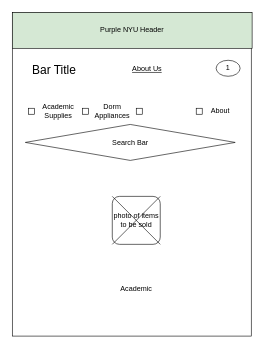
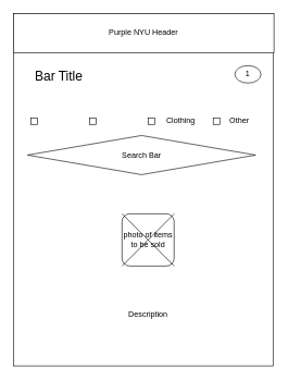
- <mxCell id="16" value="Purple NYU Header" style="rounded=0;whiteSpace=wrap;html=1;fillColor=#d5e8d4;" vertex="1" parent="1"><mxGeometry x="20" y="20" width="400" height="60" as="geometry" /></mxCell>
+ <mxCell id="16" value="Purple NYU Header" style="rounded=0;whiteSpace=wrap;html=1;" vertex="1" parent="1"><mxGeometry x="20" y="20" width="400" height="60" as="geometry" /></mxCell>
- <mxCell id="18" value="&lt;u&gt;About Us&lt;/u&gt;" style="text;html=1;strokeColor=none;fillColor=none;align=center;verticalAlign=middle;whiteSpace=wrap;rounded=0;fontSize=12;" vertex="1" parent="1"><mxGeometry x="215" y="100" width="60" height="30" as="geometry" /></mxCell>
- <mxCell id="5" value="Academic Supplies" style="text;html=1;strokeColor=none;fillColor=none;align=center;verticalAlign=middle;whiteSpace=wrap;rounded=0;fontSize=12;" parent="1" vertex="1"><mxGeometry x="66.78" y="170" width="60" height="30" as="geometry" /></mxCell>
- <mxCell id="6" value="Dorm Appliances" style="text;html=1;strokeColor=none;fillColor=none;align=center;verticalAlign=middle;whiteSpace=wrap;rounded=0;fontSize=12;" parent="1" vertex="1"><mxGeometry x="156.78" y="170" width="60" height="30" as="geometry" /></mxCell>
+ <mxCell id="7" value="Clothing" style="text;html=1;strokeColor=none;fillColor=none;align=center;verticalAlign=middle;whiteSpace=wrap;rounded=0;fontSize=12;" parent="1" vertex="1"><mxGeometry x="246.78" y="170" width="60" height="30" as="geometry" /></mxCell>
- <mxCell id="4" value="About" style="text;html=1;strokeColor=none;fillColor=none;align=center;verticalAlign=middle;whiteSpace=wrap;rounded=0;fontSize=12;" parent="1" vertex="1"><mxGeometry x="336.78" y="170" width="60" height="30" as="geometry" /></mxCell>
+ <mxCell id="4" value="Other" style="text;html=1;strokeColor=none;fillColor=none;align=center;verticalAlign=middle;whiteSpace=wrap;rounded=0;fontSize=12;" parent="1" vertex="1"><mxGeometry x="336.78" y="170" width="60" height="30" as="geometry" /></mxCell>
- <mxCell id="15" value="Academic" style="text;html=1;strokeColor=none;fillColor=none;align=center;verticalAlign=middle;whiteSpace=wrap;rounded=0;" parent="1" vertex="1"><mxGeometry x="196.78" y="467" width="60" height="30" as="geometry" /></mxCell>
+ <mxCell id="15" value="Description" style="text;html=1;strokeColor=none;fillColor=none;align=center;verticalAlign=middle;whiteSpace=wrap;rounded=0;" parent="1" vertex="1"><mxGeometry x="196.78" y="467" width="60" height="30" as="geometry" /></mxCell>
